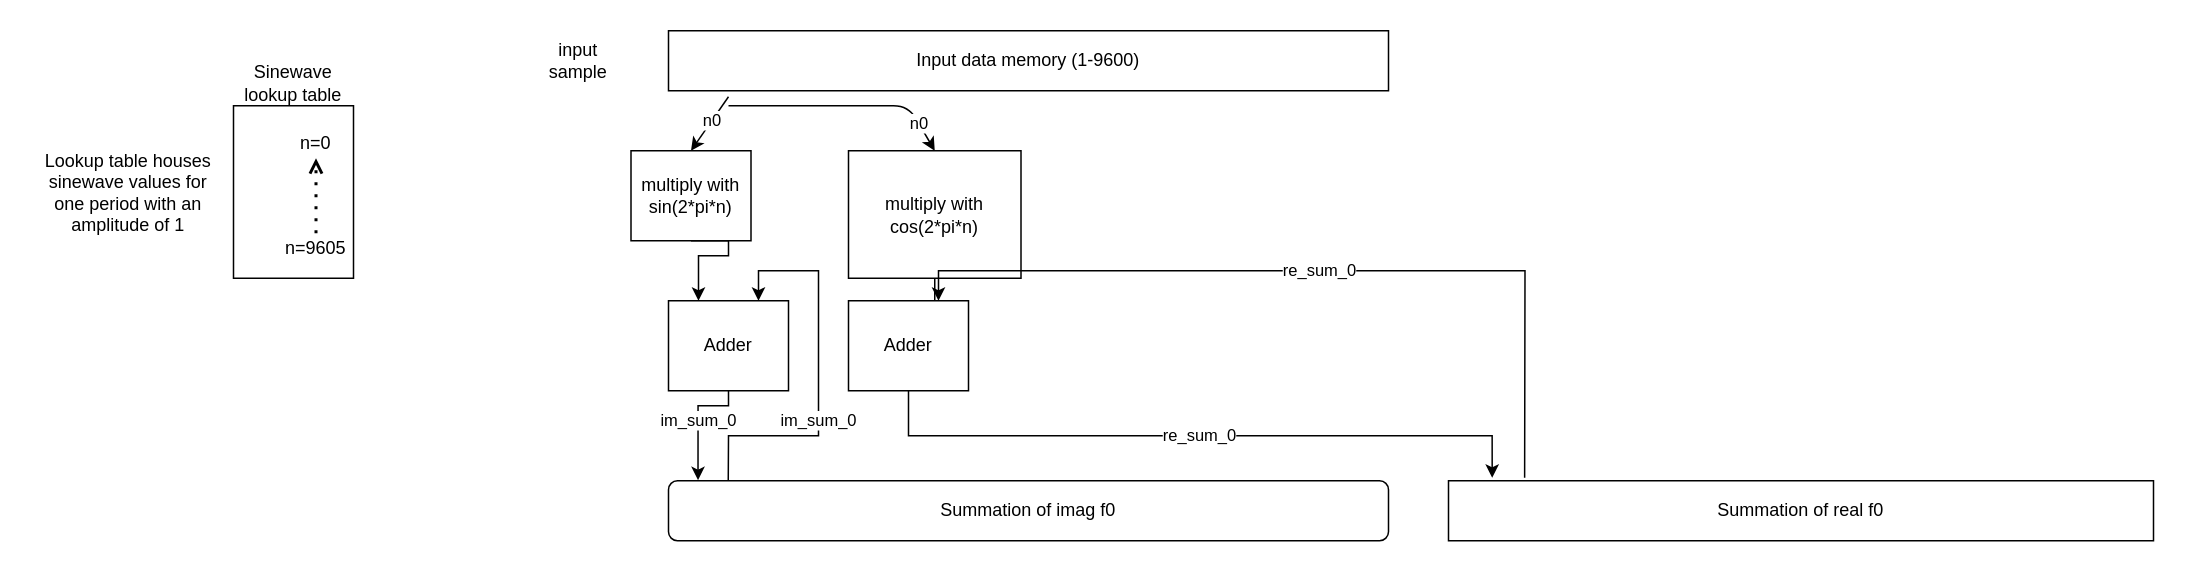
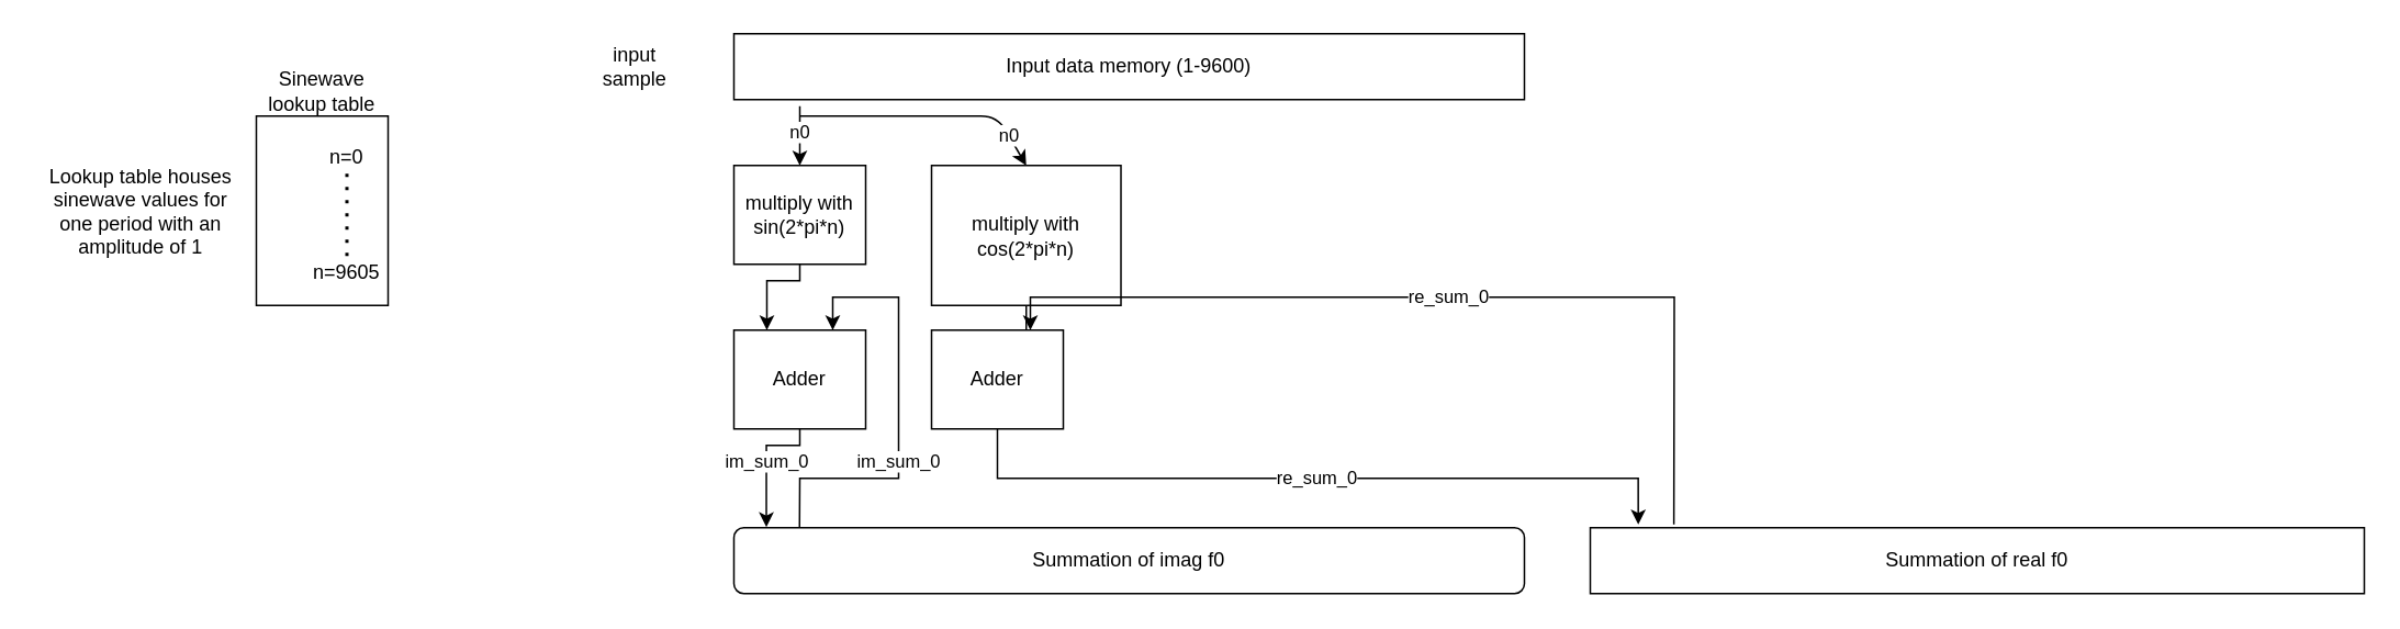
- <mxCell id="23" value="" style="endArrow=open;dashed=1;html=1;dashPattern=1 3;strokeWidth=2;entryX=0.5;entryY=1;entryDx=0;entryDy=0;exitX=0.5;exitY=0;exitDx=0;exitDy=0;" edge="1" parent="1" source="22" target="21"><mxGeometry width="50" height="50" relative="1" as="geometry"><mxPoint x="215" y="155" as="sourcePoint" /><mxPoint x="265" y="105" as="targetPoint" /></mxGeometry></mxCell>
+ <mxCell id="23" value="" style="endArrow=none;dashed=1;html=1;dashPattern=1 3;strokeWidth=2;entryX=0.5;entryY=1;entryDx=0;entryDy=0;exitX=0.5;exitY=0;exitDx=0;exitDy=0;" edge="1" parent="1" source="22" target="21"><mxGeometry width="50" height="50" relative="1" as="geometry"><mxPoint x="215" y="155" as="sourcePoint" /><mxPoint x="265" y="105" as="targetPoint" /></mxGeometry></mxCell>
- <mxCell id="8" value="multiply with sin(2*pi*n)" style="rounded=0;whiteSpace=wrap;html=1;" vertex="1" parent="1"><mxGeometry x="420" y="100" width="80" height="60" as="geometry" /></mxCell>
+ <mxCell id="8" value="multiply with sin(2*pi*n)" style="rounded=0;whiteSpace=wrap;html=1;" vertex="1" parent="1"><mxGeometry x="445" y="100" width="80" height="60" as="geometry" /></mxCell>
